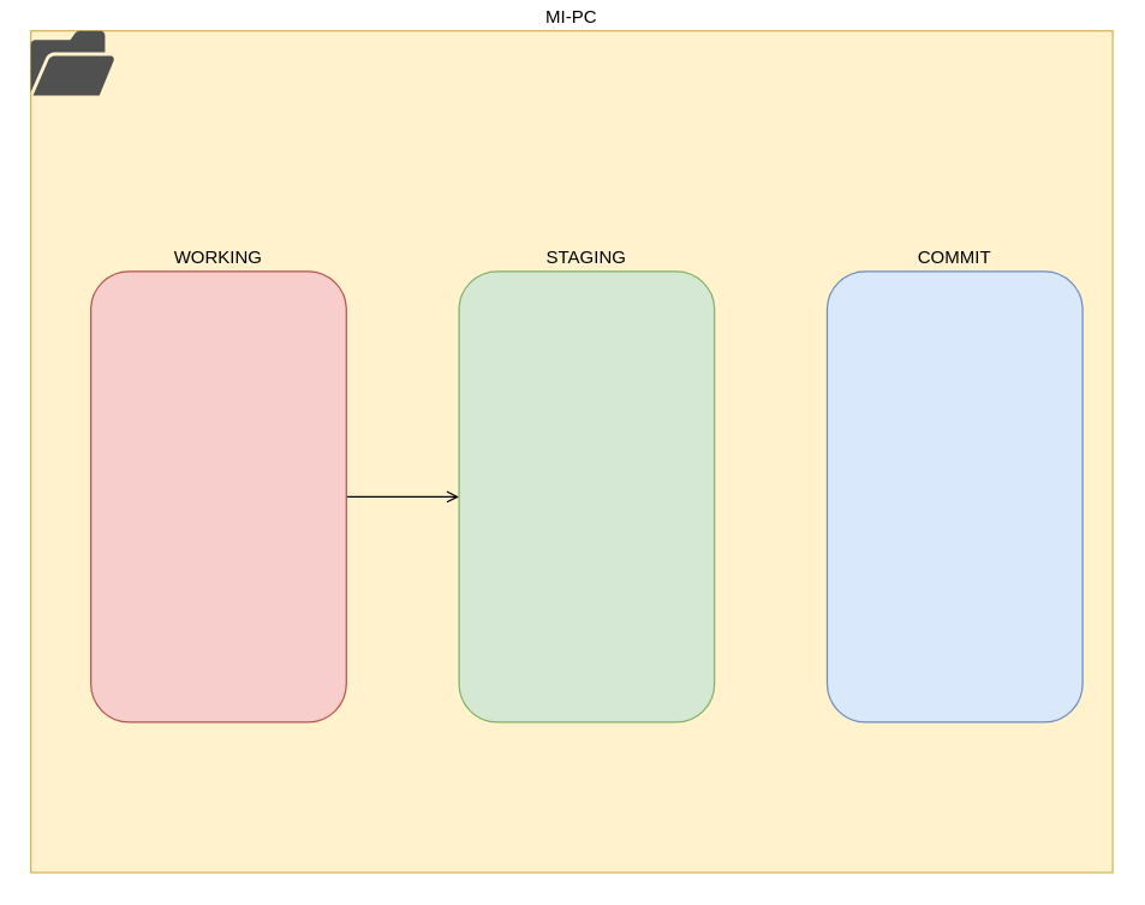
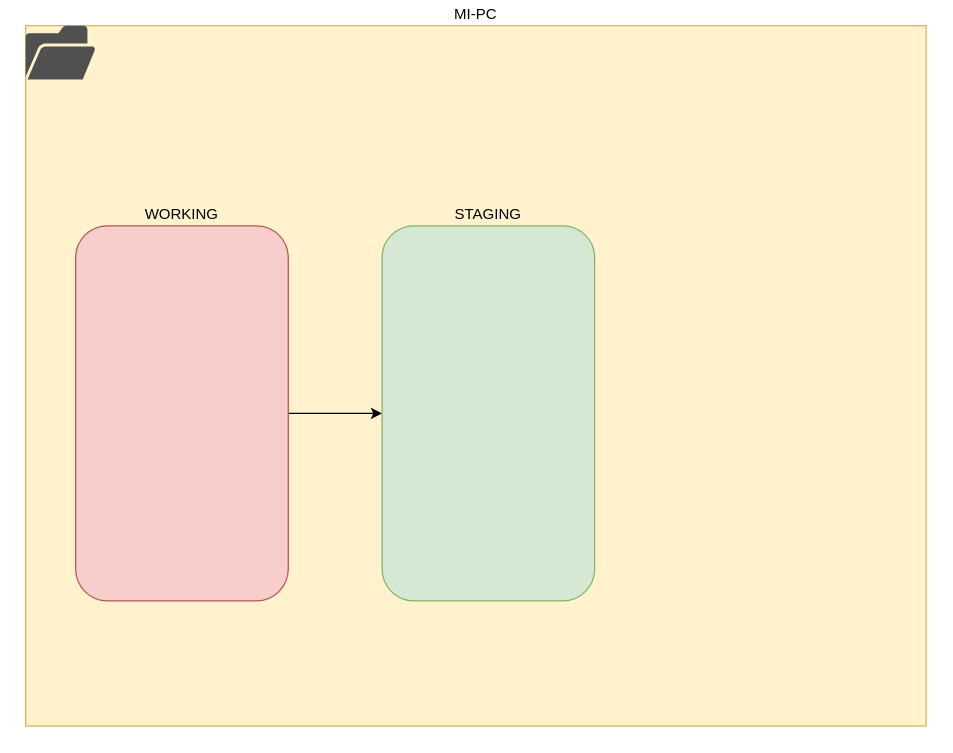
- <mxCell id="4" style="edgeStyle=orthogonalEdgeStyle;rounded=0;orthogonalLoop=1;jettySize=auto;html=1;entryX=0;entryY=0.5;entryDx=0;entryDy=0;endArrow=open;" parent="1" source="5" target="6" edge="1"><mxGeometry relative="1" as="geometry" /></mxCell>
+ <mxCell id="4" style="edgeStyle=orthogonalEdgeStyle;rounded=0;orthogonalLoop=1;jettySize=auto;html=1;entryX=0;entryY=0.5;entryDx=0;entryDy=0;" parent="1" source="5" target="6" edge="1"><mxGeometry relative="1" as="geometry" /></mxCell>
- <mxCell id="7" value="COMMIT" style="rounded=1;whiteSpace=wrap;html=1;fillColor=#dae8fc;strokeColor=#6c8ebf;labelPosition=center;verticalLabelPosition=top;align=center;verticalAlign=bottom;" parent="1" vertex="1"><mxGeometry x="550" y="180" width="170" height="300" as="geometry" /></mxCell>
